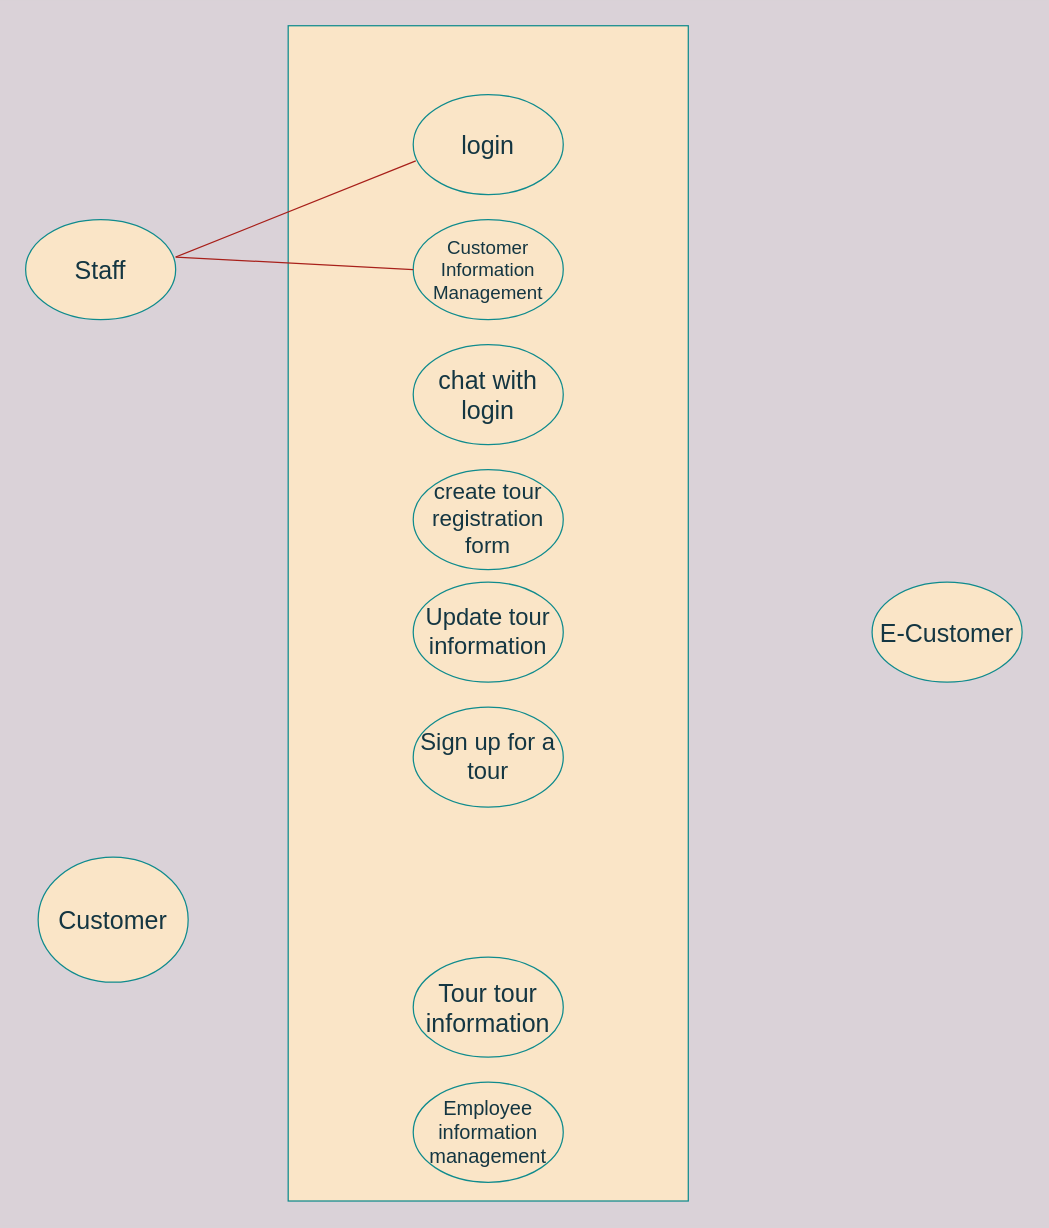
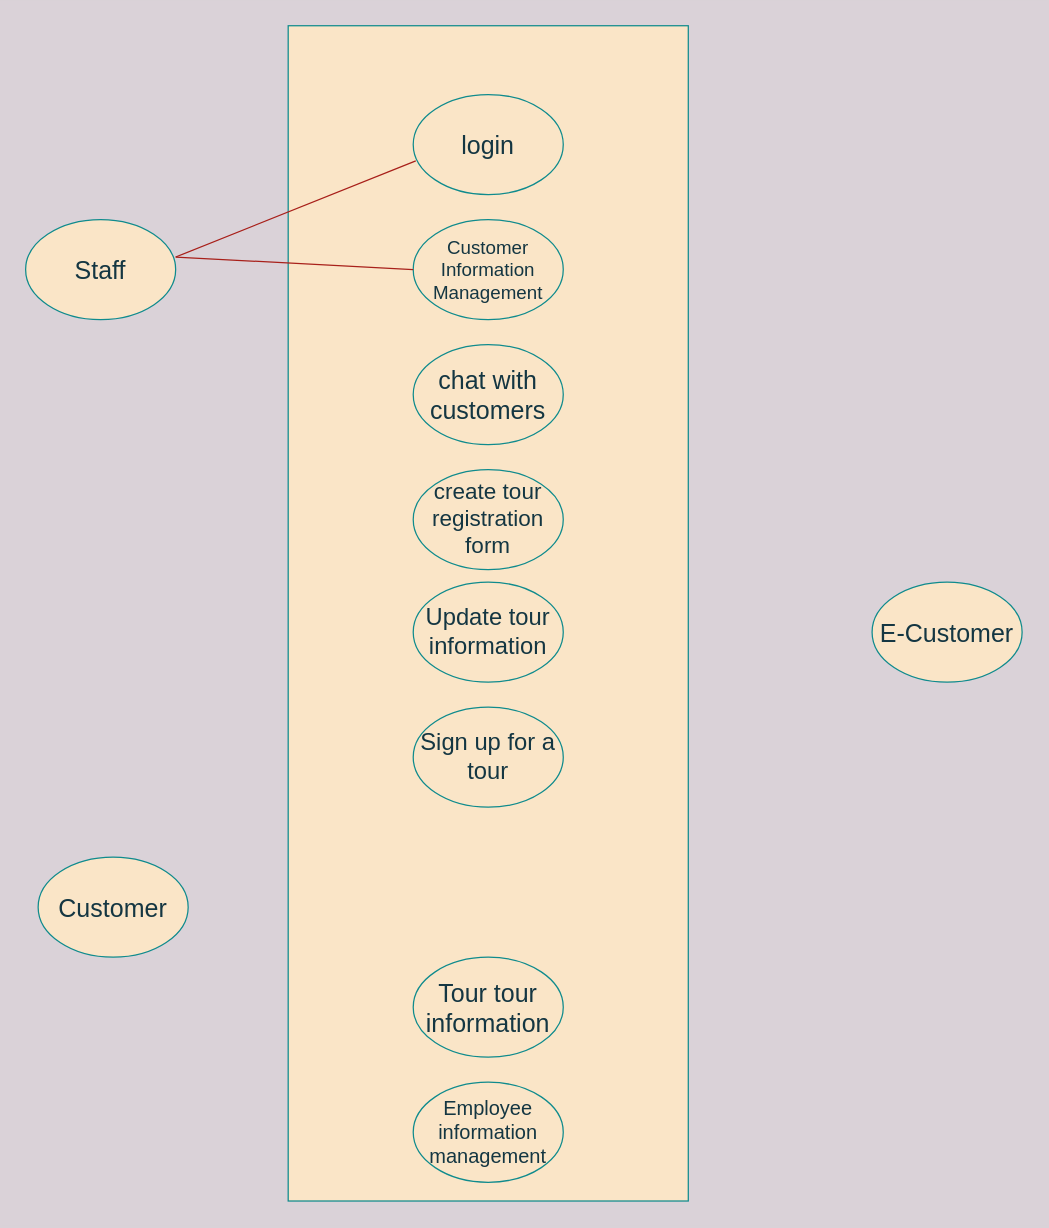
- <mxCell id="3" value="&lt;font style=&quot;font-size: 20px&quot;&gt;chat with login&lt;/font&gt;" style="ellipse;whiteSpace=wrap;html=1;fillColor=#FAE5C7;strokeColor=#0F8B8D;fontColor=#143642;" vertex="1" parent="1"><mxGeometry x="330" y="275" width="120" height="80" as="geometry" /></mxCell>
+ <mxCell id="3" value="&lt;font style=&quot;font-size: 20px&quot;&gt;chat with customers&lt;/font&gt;" style="ellipse;whiteSpace=wrap;html=1;fillColor=#FAE5C7;strokeColor=#0F8B8D;fontColor=#143642;" vertex="1" parent="1"><mxGeometry x="330" y="275" width="120" height="80" as="geometry" /></mxCell>
- <mxCell id="9" value="&lt;font style=&quot;font-size: 20px&quot;&gt;Customer&lt;/font&gt;" style="ellipse;whiteSpace=wrap;html=1;fillColor=#FAE5C7;strokeColor=#0F8B8D;fontColor=#143642;" vertex="1" parent="1"><mxGeometry x="30" y="685" width="120" height="100" as="geometry" /></mxCell>
+ <mxCell id="9" value="&lt;font style=&quot;font-size: 20px&quot;&gt;Customer&lt;/font&gt;" style="ellipse;whiteSpace=wrap;html=1;fillColor=#FAE5C7;strokeColor=#0F8B8D;fontColor=#143642;" vertex="1" parent="1"><mxGeometry x="30" y="685" width="120" height="80" as="geometry" /></mxCell>
